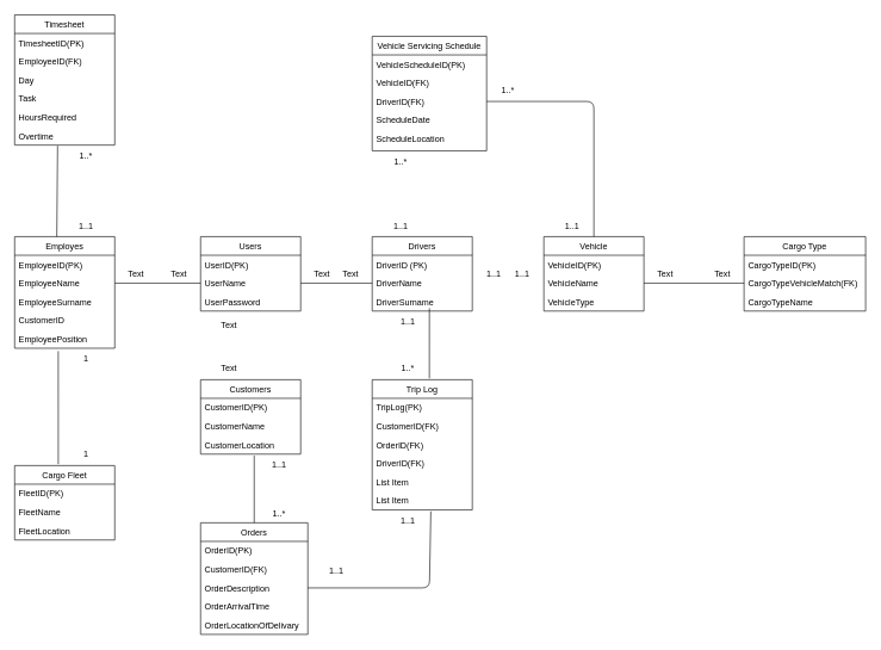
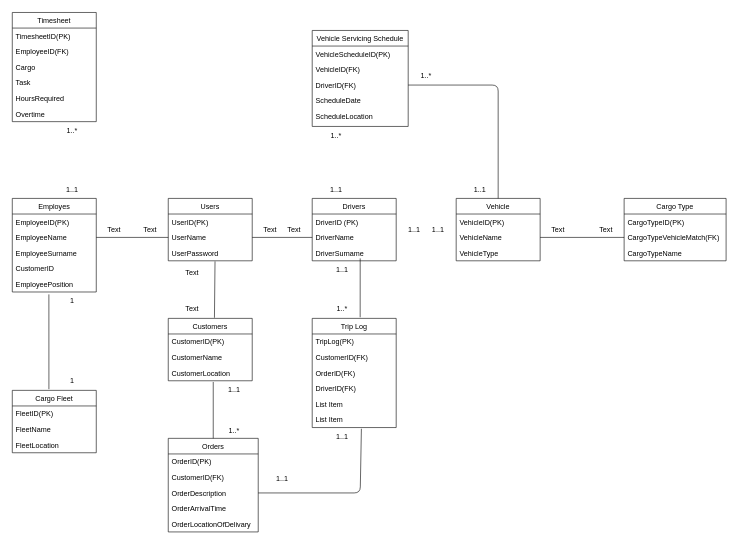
- <mxCell id="27" value="Day" style="text;strokeColor=none;fillColor=none;align=left;verticalAlign=top;spacingLeft=4;spacingRight=4;overflow=hidden;rotatable=0;points=[[0,0.5],[1,0.5]];portConstraint=eastwest;" parent="24" vertex="1"><mxGeometry y="78" width="140" height="26" as="geometry" /></mxCell>
+ <mxCell id="27" value="Cargo" style="text;strokeColor=none;fillColor=none;align=left;verticalAlign=top;spacingLeft=4;spacingRight=4;overflow=hidden;rotatable=0;points=[[0,0.5],[1,0.5]];portConstraint=eastwest;" parent="24" vertex="1"><mxGeometry y="78" width="140" height="26" as="geometry" /></mxCell>
- <mxCell id="59" value="" style="endArrow=none;html=1;exitX=0.429;exitY=1.038;exitDx=0;exitDy=0;exitPerimeter=0;entryX=0.421;entryY=0;entryDx=0;entryDy=0;entryPerimeter=0;" parent="1" source="30" target="6" edge="1"><mxGeometry width="50" height="50" relative="1" as="geometry"><mxPoint x="460" y="430" as="sourcePoint" /><mxPoint x="510" y="380" as="targetPoint" /></mxGeometry></mxCell>
+ <mxCell id="63" value="" style="endArrow=none;html=1;exitX=0.557;exitY=1.038;exitDx=0;exitDy=0;exitPerimeter=0;entryX=0.55;entryY=-0.01;entryDx=0;entryDy=0;entryPerimeter=0;" parent="1" source="5" target="16" edge="1"><mxGeometry width="50" height="50" relative="1" as="geometry"><mxPoint x="360" y="440" as="sourcePoint" /><mxPoint x="510" y="280" as="targetPoint" /></mxGeometry></mxCell>
